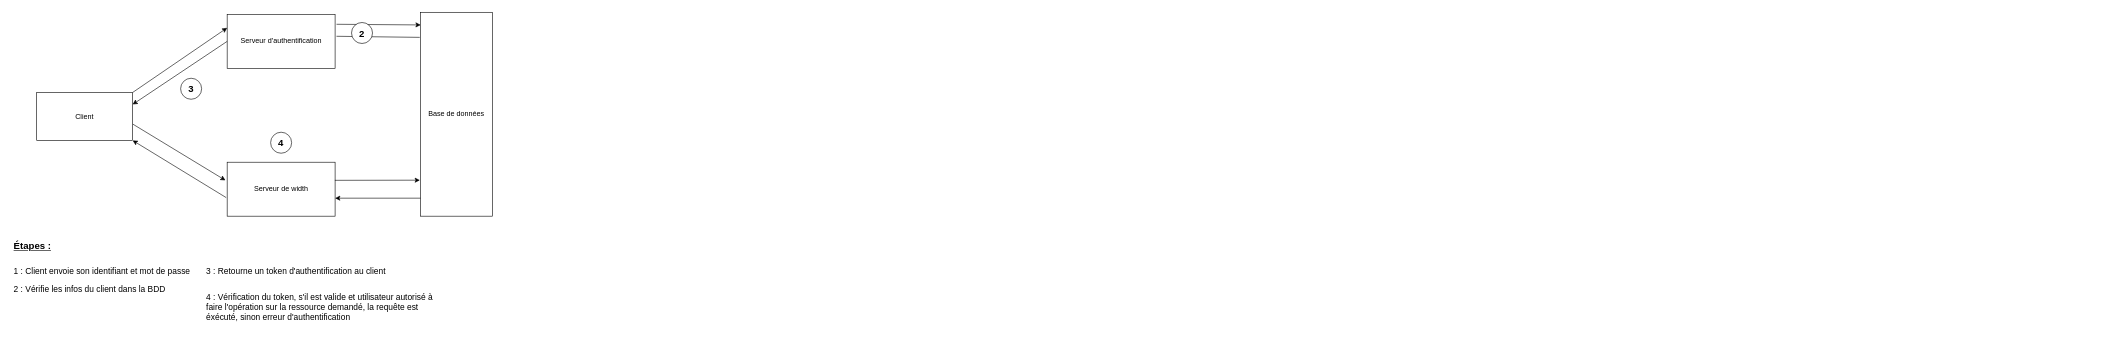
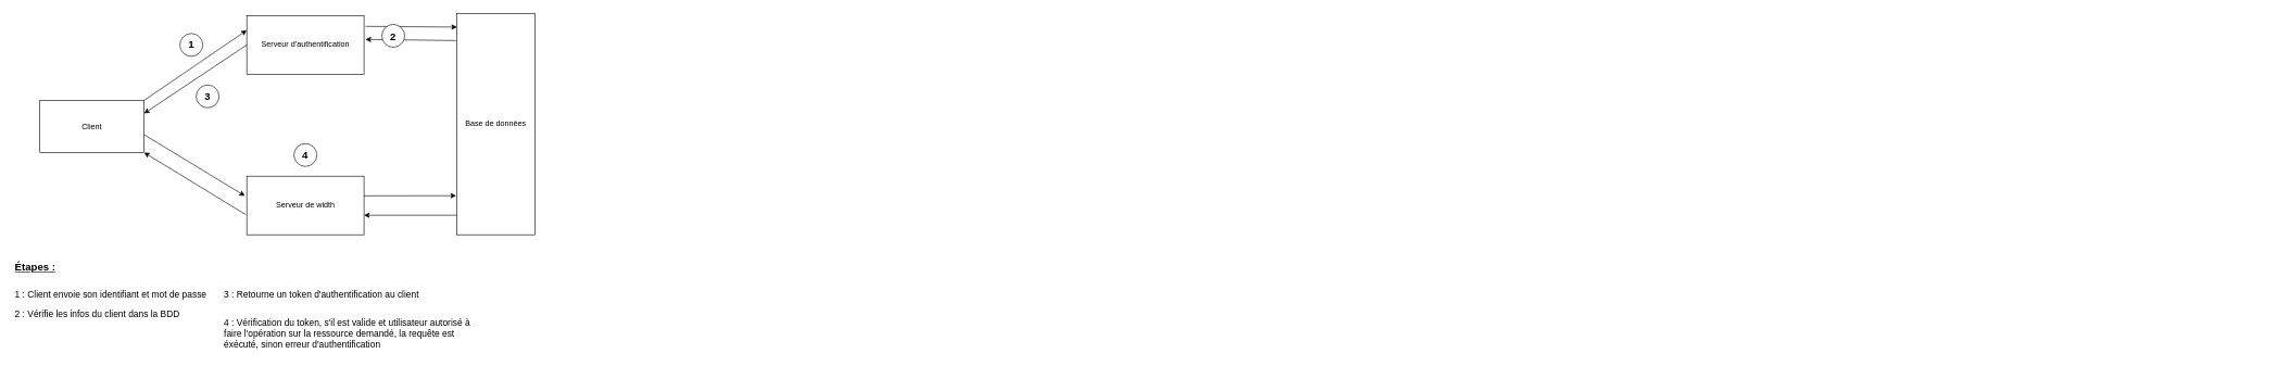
- <mxCell id="8" value="" style="endArrow=none;html=1;exitX=-0.01;exitY=0.123;exitDx=0;exitDy=0;entryX=1.013;entryY=0.406;entryDx=0;entryDy=0;entryPerimeter=0;exitPerimeter=0;" edge="1" parent="1" source="4" target="2"><mxGeometry width="50" height="50" relative="1" as="geometry"><mxPoint x="430" y="100" as="sourcePoint" /><mxPoint x="589.98" y="144.27" as="targetPoint" /></mxGeometry></mxCell>
+ <mxCell id="8" value="" style="endArrow=classic;html=1;exitX=-0.01;exitY=0.123;exitDx=0;exitDy=0;entryX=1.013;entryY=0.406;entryDx=0;entryDy=0;entryPerimeter=0;exitPerimeter=0;" edge="1" parent="1" source="4" target="2"><mxGeometry width="50" height="50" relative="1" as="geometry"><mxPoint x="430" y="100" as="sourcePoint" /><mxPoint x="589.98" y="144.27" as="targetPoint" /></mxGeometry></mxCell>
+ <mxCell id="13" value="&lt;b&gt;&lt;font style=&quot;font-size: 16px&quot;&gt;1&lt;/font&gt;&lt;/b&gt;" style="ellipse;whiteSpace=wrap;html=1;aspect=fixed;rounded=0;fillColor=none;" vertex="1" parent="1"><mxGeometry x="274.96" y="50.96" width="35.04" height="35.04" as="geometry" /></mxCell>
